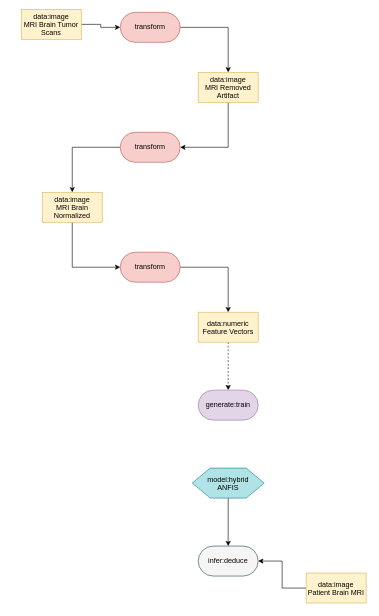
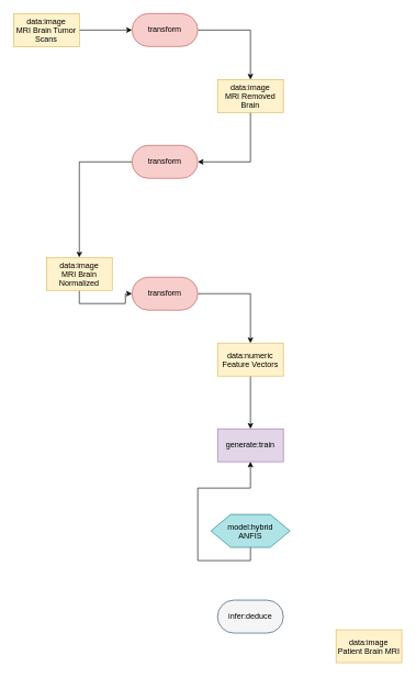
- <mxCell id="3" value="data:image&#10;MRI Brain Tumor&#10;Scans" style="rectangle;fillColor=#fff2cc;strokeColor=#d6b656;" parent="1" name="data" vertex="1"><mxGeometry x="35" y="15" width="100" height="50" as="geometry" /></mxCell>
+ <mxCell id="3" value="data:image&#10;MRI Brain Tumor&#10;Scans" style="rectangle;fillColor=#fff2cc;strokeColor=#d6b656;" parent="1" name="data" vertex="1"><mxGeometry x="20" y="20" width="100" height="50" as="geometry" /></mxCell>
- <mxCell id="7" value="data:image&#10;MRI Removed&#10;Artifact" style="rectangle;fillColor=#fff2cc;strokeColor=#d6b656;" parent="1" name="data" vertex="1"><mxGeometry x="330" y="120" width="100" height="50" as="geometry" /></mxCell>
+ <mxCell id="7" value="data:image&#10;MRI Removed&#10;Brain" style="rectangle;fillColor=#fff2cc;strokeColor=#d6b656;" parent="1" name="data" vertex="1"><mxGeometry x="330" y="120" width="100" height="50" as="geometry" /></mxCell>
- <mxCell id="11" value="data:image&#10;MRI Brain&#10;Normalized" style="rectangle;fillColor=#fff2cc;strokeColor=#d6b656;" parent="1" name="data" vertex="1"><mxGeometry x="70" y="320" width="100" height="50" as="geometry" /></mxCell>
+ <mxCell id="11" value="data:image&#10;MRI Brain&#10;Normalized" style="rectangle;fillColor=#fff2cc;strokeColor=#d6b656;" parent="1" name="data" vertex="1"><mxGeometry x="70" y="390" width="100" height="50" as="geometry" /></mxCell>
- <mxCell id="14" style="edgeStyle=orthogonalEdgeStyle;rounded=0;orthogonalLoop=1;jettySize=auto;html=1;exitX=0.5;exitY=1;exitDx=0;exitDy=0;entryX=0.5;entryY=0;entryDx=0;entryDy=0;dashed=1;" parent="1" source="15" target="16" edge="1"><mxGeometry relative="1" as="geometry" /></mxCell>
+ <mxCell id="14" style="edgeStyle=orthogonalEdgeStyle;rounded=0;orthogonalLoop=1;jettySize=auto;html=1;exitX=0.5;exitY=1;exitDx=0;exitDy=0;entryX=0.5;entryY=0;entryDx=0;entryDy=0;" parent="1" source="15" target="16" edge="1"><mxGeometry relative="1" as="geometry" /></mxCell>
- <mxCell id="16" value="generate:train" style="rounded=1;whiteSpace=wrap;html=1;arcSize=50;fillColor=#e1d5e7;strokeColor=#9673a6;" parent="1" name="generate:train" vertex="1"><mxGeometry x="330" y="650" width="100" height="50" as="geometry" /></mxCell>
+ <mxCell id="16" value="generate:train" style="whiteSpace=wrap;html=1;arcSize=50;fillColor=#e1d5e7;strokeColor=#9673a6;rounded=0;" parent="1" name="generate:train" vertex="1"><mxGeometry x="330" y="650" width="100" height="50" as="geometry" /></mxCell>
- <mxCell id="17" style="edgeStyle=orthogonalEdgeStyle;rounded=0;orthogonalLoop=1;jettySize=auto;html=1;exitX=0.5;exitY=1;exitDx=0;exitDy=0;entryX=0.5;entryY=0;entryDx=0;entryDy=0;" parent="1" source="18" target="19" edge="1"><mxGeometry relative="1" as="geometry" /></mxCell>
+ <mxCell id="17" style="edgeStyle=orthogonalEdgeStyle;rounded=0;orthogonalLoop=1;jettySize=auto;html=1;exitX=0.5;exitY=1;exitDx=0;exitDy=0;" parent="1" source="18" target="16" edge="1"><mxGeometry relative="1" as="geometry" /></mxCell>
- <mxCell id="20" style="edgeStyle=orthogonalEdgeStyle;rounded=0;orthogonalLoop=1;jettySize=auto;html=1;entryX=1;entryY=0.5;entryDx=0;entryDy=0;" parent="1" source="21" target="19" edge="1"><mxGeometry relative="1" as="geometry" /></mxCell>
